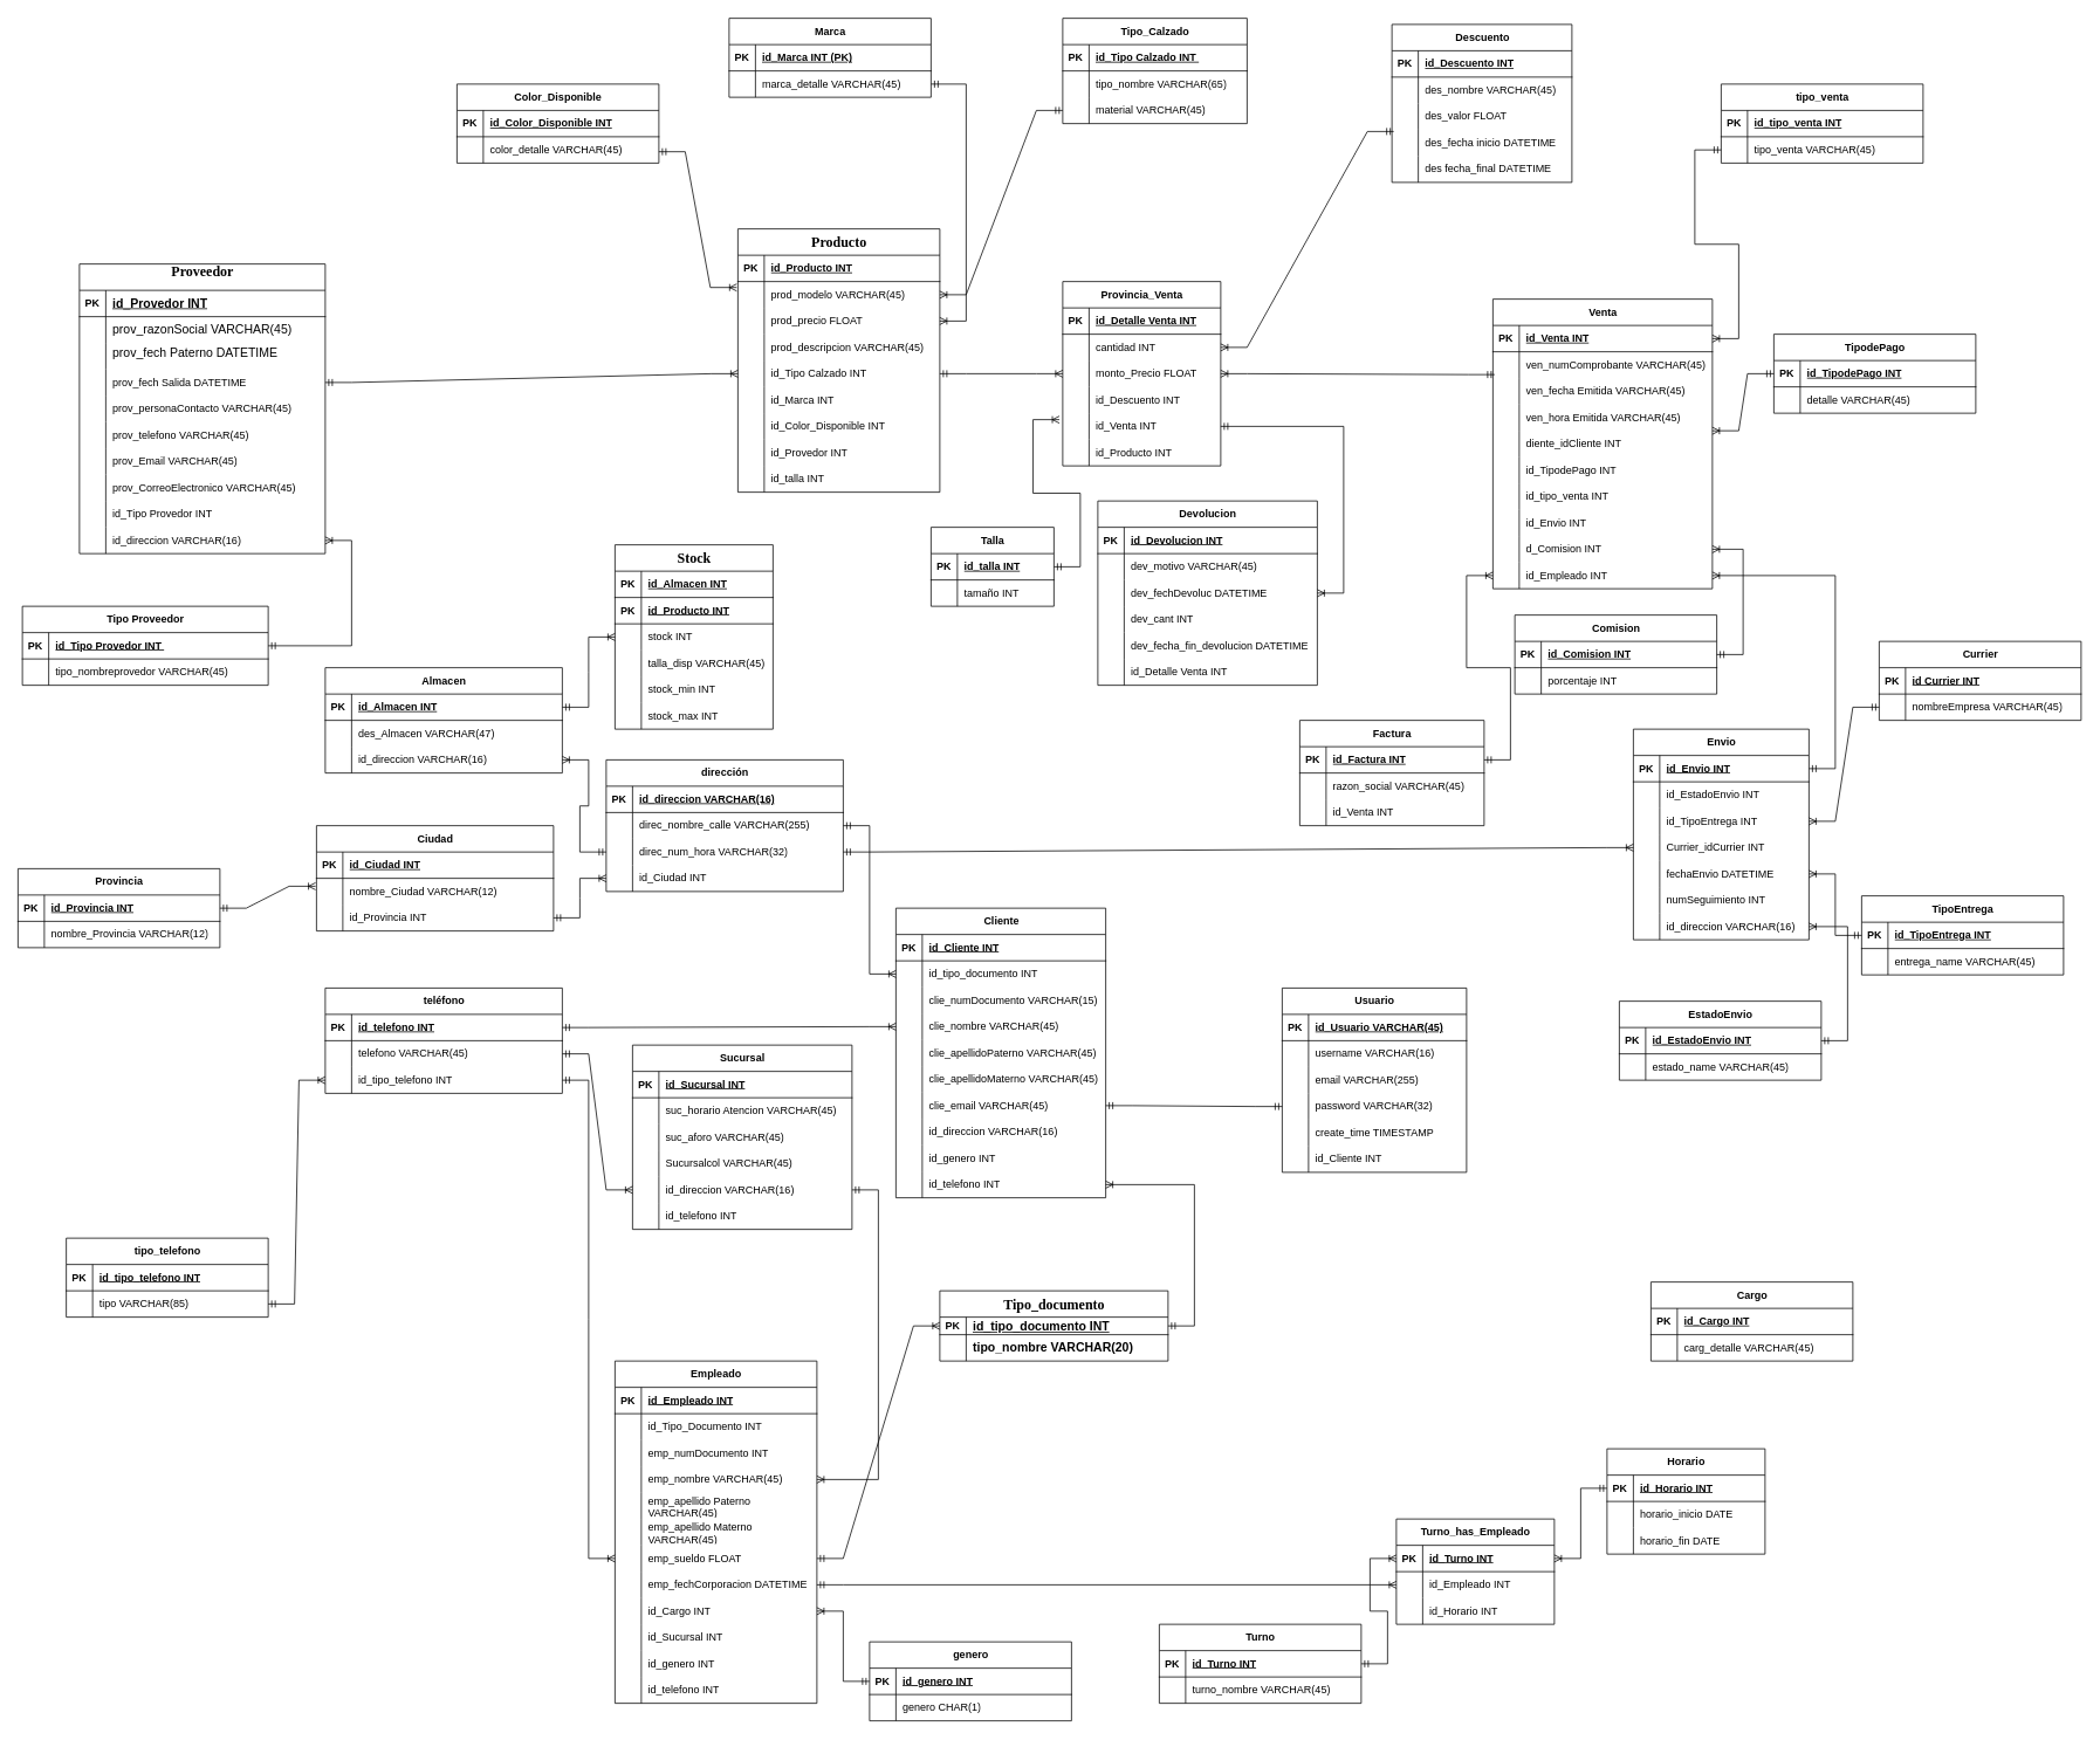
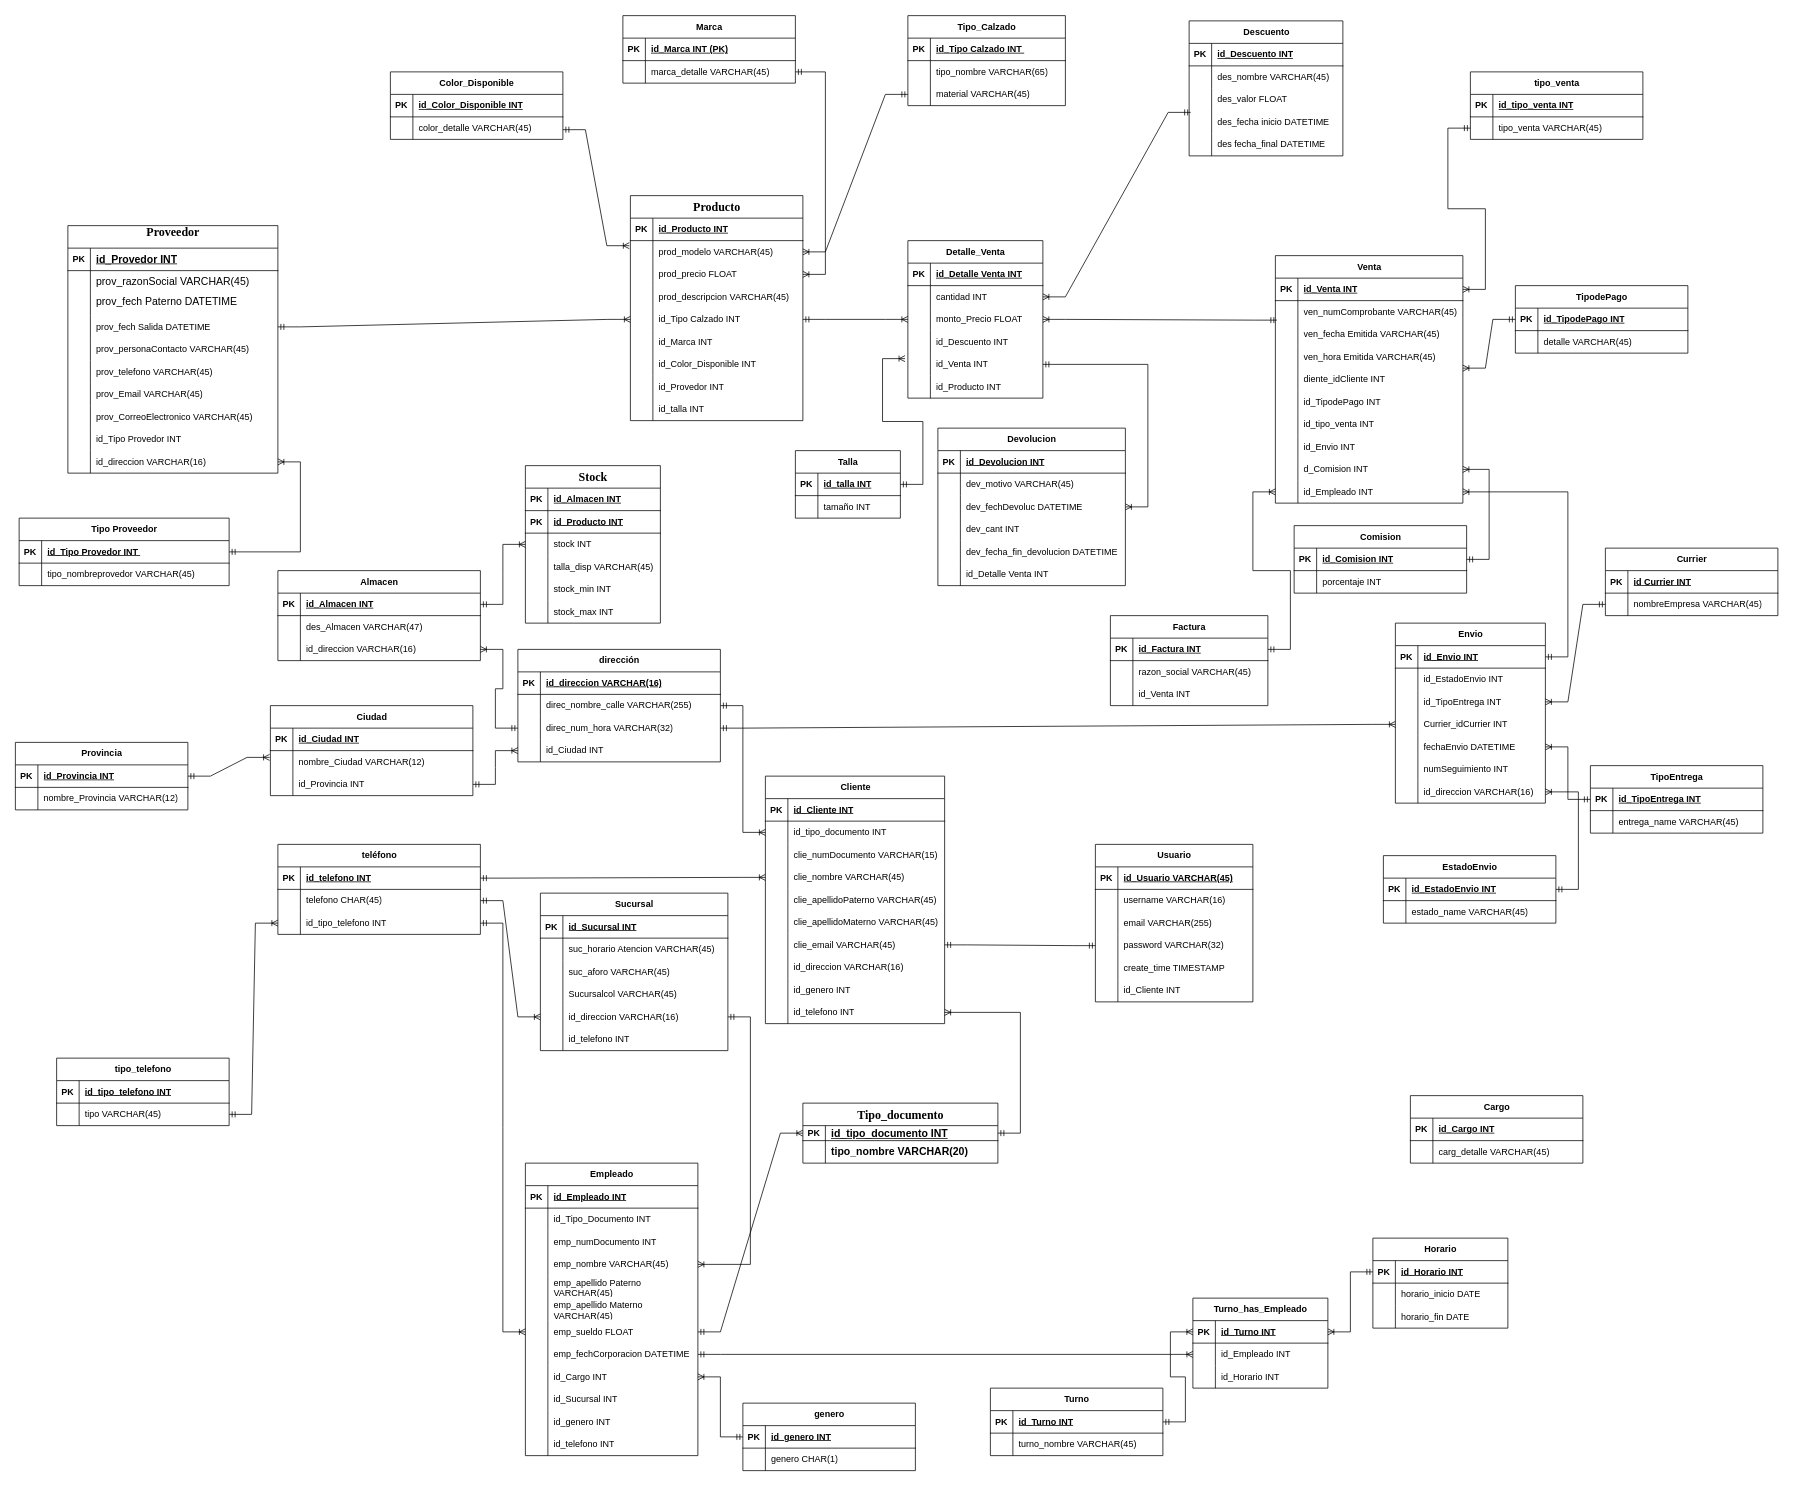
- <mxCell id="104" value="Provincia_Venta" style="shape=table;startSize=30;container=1;collapsible=1;childLayout=tableLayout;fixedRows=1;rowLines=0;fontStyle=1;align=center;resizeLast=1;html=1;" vertex="1" parent="1"><mxGeometry x="1210" y="320" width="180" height="210" as="geometry" /></mxCell>
+ <mxCell id="104" value="Detalle_Venta" style="shape=table;startSize=30;container=1;collapsible=1;childLayout=tableLayout;fixedRows=1;rowLines=0;fontStyle=1;align=center;resizeLast=1;html=1;" vertex="1" parent="1"><mxGeometry x="1210" y="320" width="180" height="210" as="geometry" /></mxCell>
- <mxCell id="276" value="telefono VARCHAR(45)" style="shape=partialRectangle;connectable=0;fillColor=none;top=0;left=0;bottom=0;right=0;align=left;spacingLeft=6;overflow=hidden;whiteSpace=wrap;html=1;" vertex="1" parent="274"><mxGeometry x="30" width="240" height="30" as="geometry"><mxRectangle width="240" height="30" as="alternateBounds" /></mxGeometry></mxCell>
+ <mxCell id="276" value="telefono CHAR(45)" style="shape=partialRectangle;connectable=0;fillColor=none;top=0;left=0;bottom=0;right=0;align=left;spacingLeft=6;overflow=hidden;whiteSpace=wrap;html=1;" vertex="1" parent="274"><mxGeometry x="30" width="240" height="30" as="geometry"><mxRectangle width="240" height="30" as="alternateBounds" /></mxGeometry></mxCell>
- <mxCell id="286" value="tipo VARCHAR(85)" style="shape=partialRectangle;connectable=0;fillColor=none;top=0;left=0;bottom=0;right=0;align=left;spacingLeft=6;overflow=hidden;whiteSpace=wrap;html=1;" vertex="1" parent="284"><mxGeometry x="30" width="200" height="30" as="geometry"><mxRectangle width="200" height="30" as="alternateBounds" /></mxGeometry></mxCell>
+ <mxCell id="286" value="tipo VARCHAR(45)" style="shape=partialRectangle;connectable=0;fillColor=none;top=0;left=0;bottom=0;right=0;align=left;spacingLeft=6;overflow=hidden;whiteSpace=wrap;html=1;" vertex="1" parent="284"><mxGeometry x="30" width="200" height="30" as="geometry"><mxRectangle width="200" height="30" as="alternateBounds" /></mxGeometry></mxCell>
